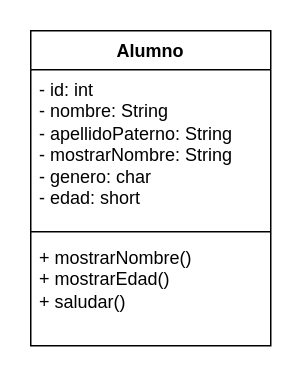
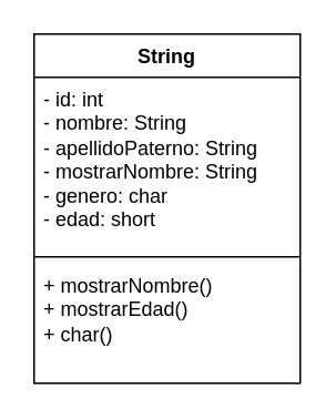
- <mxCell id="2" value="Alumno" style="swimlane;fontStyle=1;align=center;verticalAlign=top;childLayout=stackLayout;horizontal=1;startSize=26;horizontalStack=0;resizeParent=1;resizeParentMax=0;resizeLast=0;collapsible=1;marginBottom=0;whiteSpace=wrap;html=1;" vertex="1" parent="1"><mxGeometry x="20" y="20" width="160" height="210" as="geometry" /></mxCell>
+ <mxCell id="2" value="String" style="swimlane;fontStyle=1;align=center;verticalAlign=top;childLayout=stackLayout;horizontal=1;startSize=26;horizontalStack=0;resizeParent=1;resizeParentMax=0;resizeLast=0;collapsible=1;marginBottom=0;whiteSpace=wrap;html=1;" vertex="1" parent="1"><mxGeometry x="20" y="20" width="160" height="210" as="geometry" /></mxCell>
- <mxCell id="5" value="+ mostrarNombre()&lt;div&gt;+ mostrarEdad()&lt;/div&gt;&lt;div&gt;+ saludar()&lt;/div&gt;" style="text;strokeColor=none;fillColor=none;align=left;verticalAlign=top;spacingLeft=4;spacingRight=4;overflow=hidden;rotatable=0;points=[[0,0.5],[1,0.5]];portConstraint=eastwest;whiteSpace=wrap;html=1;" vertex="1" parent="2"><mxGeometry y="138" width="160" height="72" as="geometry" /></mxCell>
+ <mxCell id="5" value="+ mostrarNombre()&lt;div&gt;+ mostrarEdad()&lt;/div&gt;&lt;div&gt;+ char()&lt;/div&gt;" style="text;strokeColor=none;fillColor=none;align=left;verticalAlign=top;spacingLeft=4;spacingRight=4;overflow=hidden;rotatable=0;points=[[0,0.5],[1,0.5]];portConstraint=eastwest;whiteSpace=wrap;html=1;" vertex="1" parent="2"><mxGeometry y="138" width="160" height="72" as="geometry" /></mxCell>
